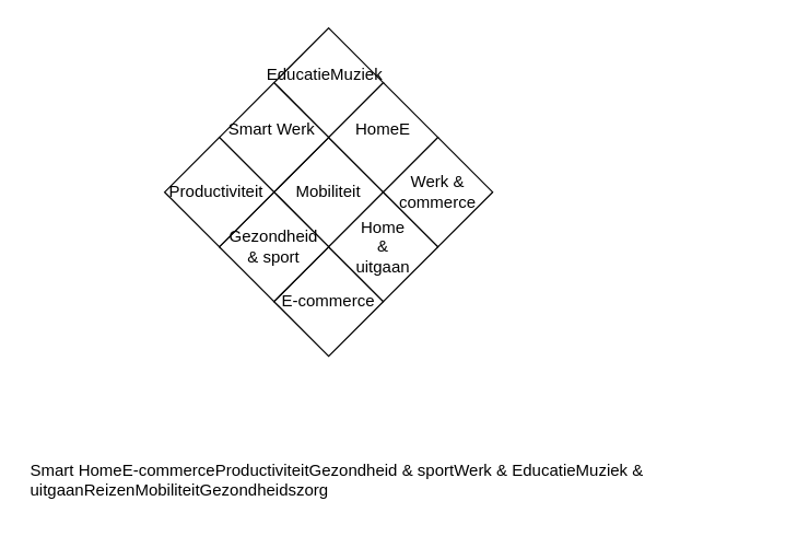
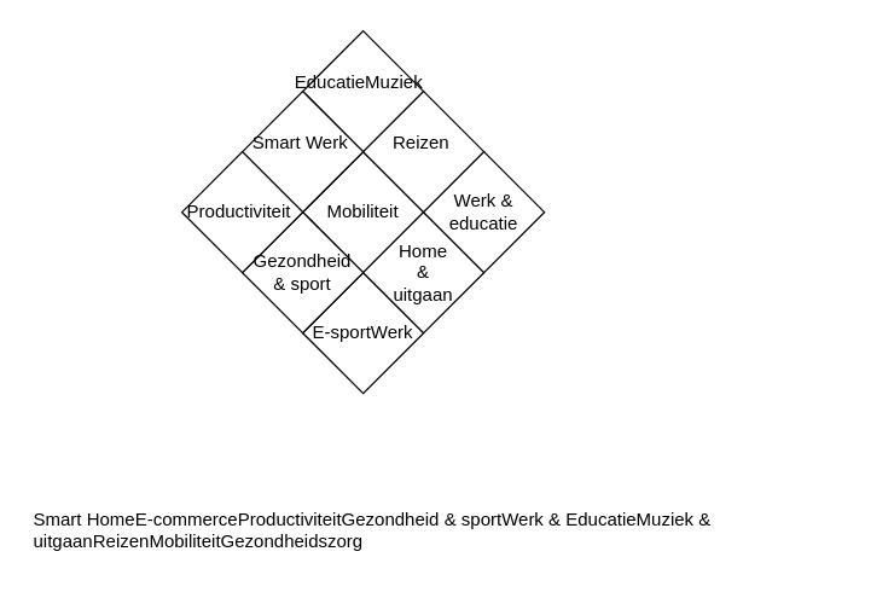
- <mxCell id="14" value="HomeE&lt;br&gt;" style="text;whiteSpace=wrap;html=1;" vertex="1" parent="1"><mxGeometry x="257.5" y="80" width="45" height="20" as="geometry" /></mxCell>
+ <mxCell id="14" value="Reizen&lt;br&gt;" style="text;whiteSpace=wrap;html=1;" vertex="1" parent="1"><mxGeometry x="257.5" y="80" width="45" height="20" as="geometry" /></mxCell>
- <mxCell id="18" value="Werk &amp;amp;&lt;br&gt;commerce" style="text;html=1;strokeColor=none;fillColor=none;align=center;verticalAlign=middle;whiteSpace=wrap;rounded=0;" vertex="1" parent="1"><mxGeometry x="300" y="130" width="40" height="20" as="geometry" /></mxCell>
+ <mxCell id="18" value="Werk &amp;amp;&lt;br&gt;educatie" style="text;html=1;strokeColor=none;fillColor=none;align=center;verticalAlign=middle;whiteSpace=wrap;rounded=0;" vertex="1" parent="1"><mxGeometry x="300" y="130" width="40" height="20" as="geometry" /></mxCell>
- <mxCell id="15" value="E-commerce" style="text;html=1;strokeColor=none;fillColor=none;align=center;verticalAlign=middle;whiteSpace=wrap;rounded=0;" vertex="1" parent="1"><mxGeometry x="190" y="210" width="100" height="20" as="geometry" /></mxCell>
+ <mxCell id="15" value="E-sportWerk" style="text;html=1;strokeColor=none;fillColor=none;align=center;verticalAlign=middle;whiteSpace=wrap;rounded=0;" vertex="1" parent="1"><mxGeometry x="190" y="210" width="100" height="20" as="geometry" /></mxCell>
